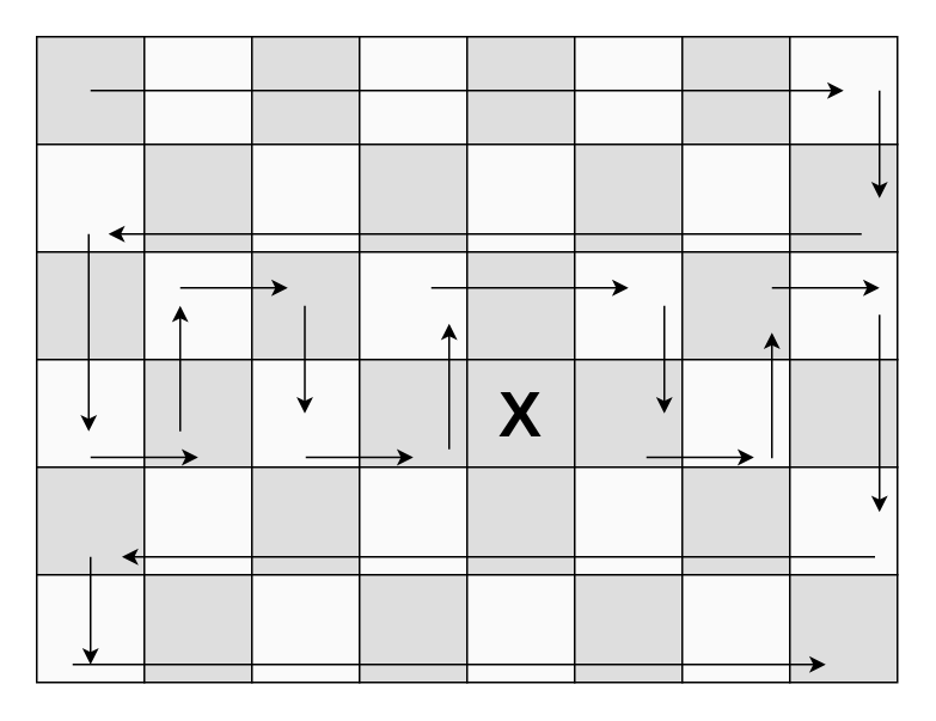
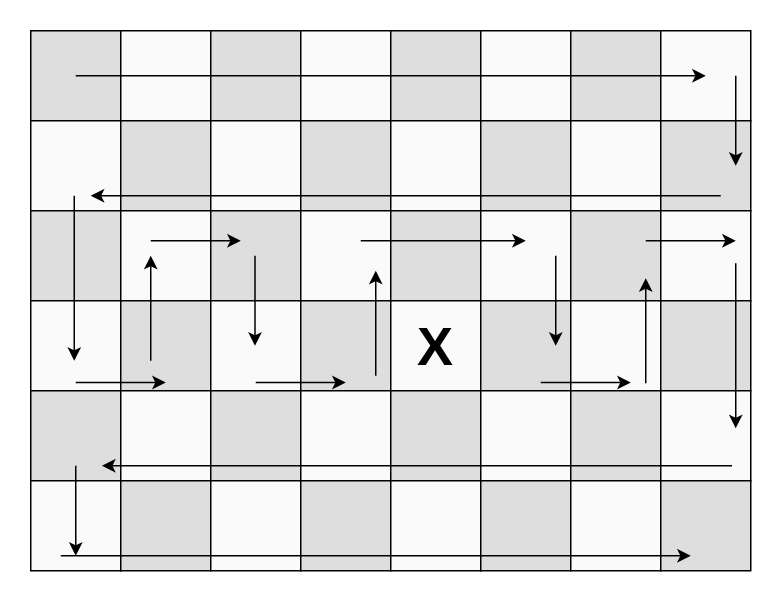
- <mxCell id="30" value="&lt;font style=&quot;font-size: 36px&quot;&gt;&lt;b&gt;X&lt;/b&gt;&lt;/font&gt;" style="rounded=0;whiteSpace=wrap;html=1;strokeColor=#000000;fillColor=#dedede;" vertex="1" parent="1"><mxGeometry x="260" y="200" width="60" height="60" as="geometry" /></mxCell>
+ <mxCell id="30" value="&lt;font style=&quot;font-size: 36px&quot;&gt;&lt;b&gt;X&lt;/b&gt;&lt;/font&gt;" style="rounded=0;whiteSpace=wrap;html=1;strokeColor=#000000;fillColor=#FAFAFA;" vertex="1" parent="1"><mxGeometry x="260" y="200" width="60" height="60" as="geometry" /></mxCell>
